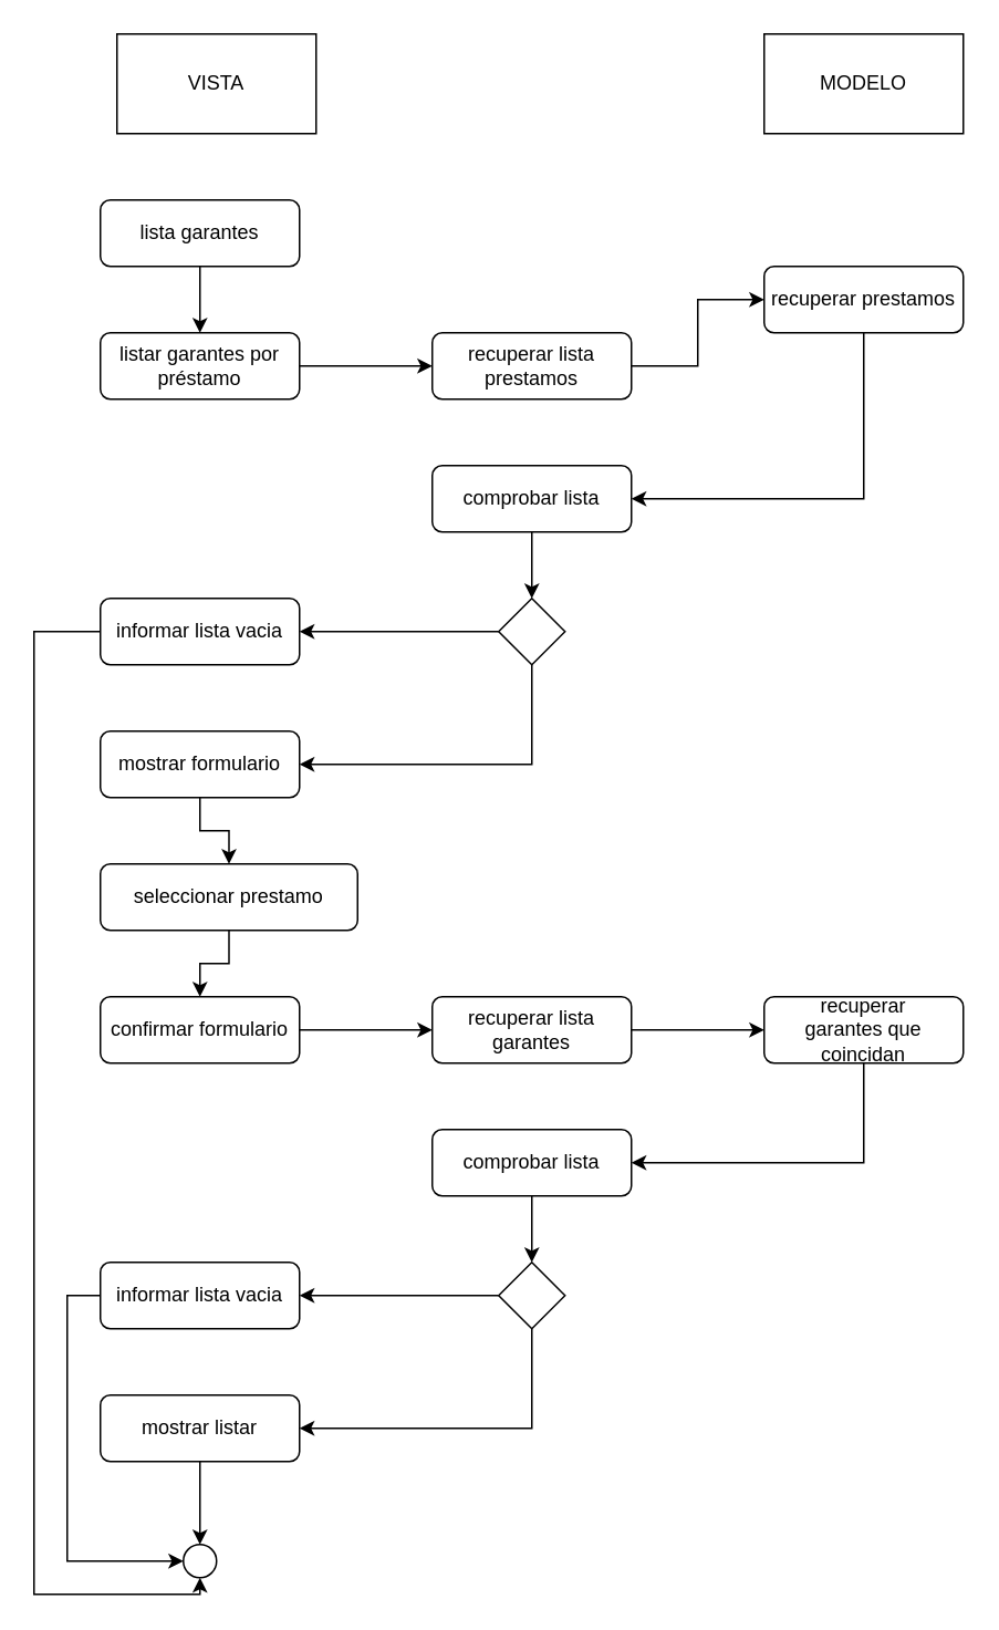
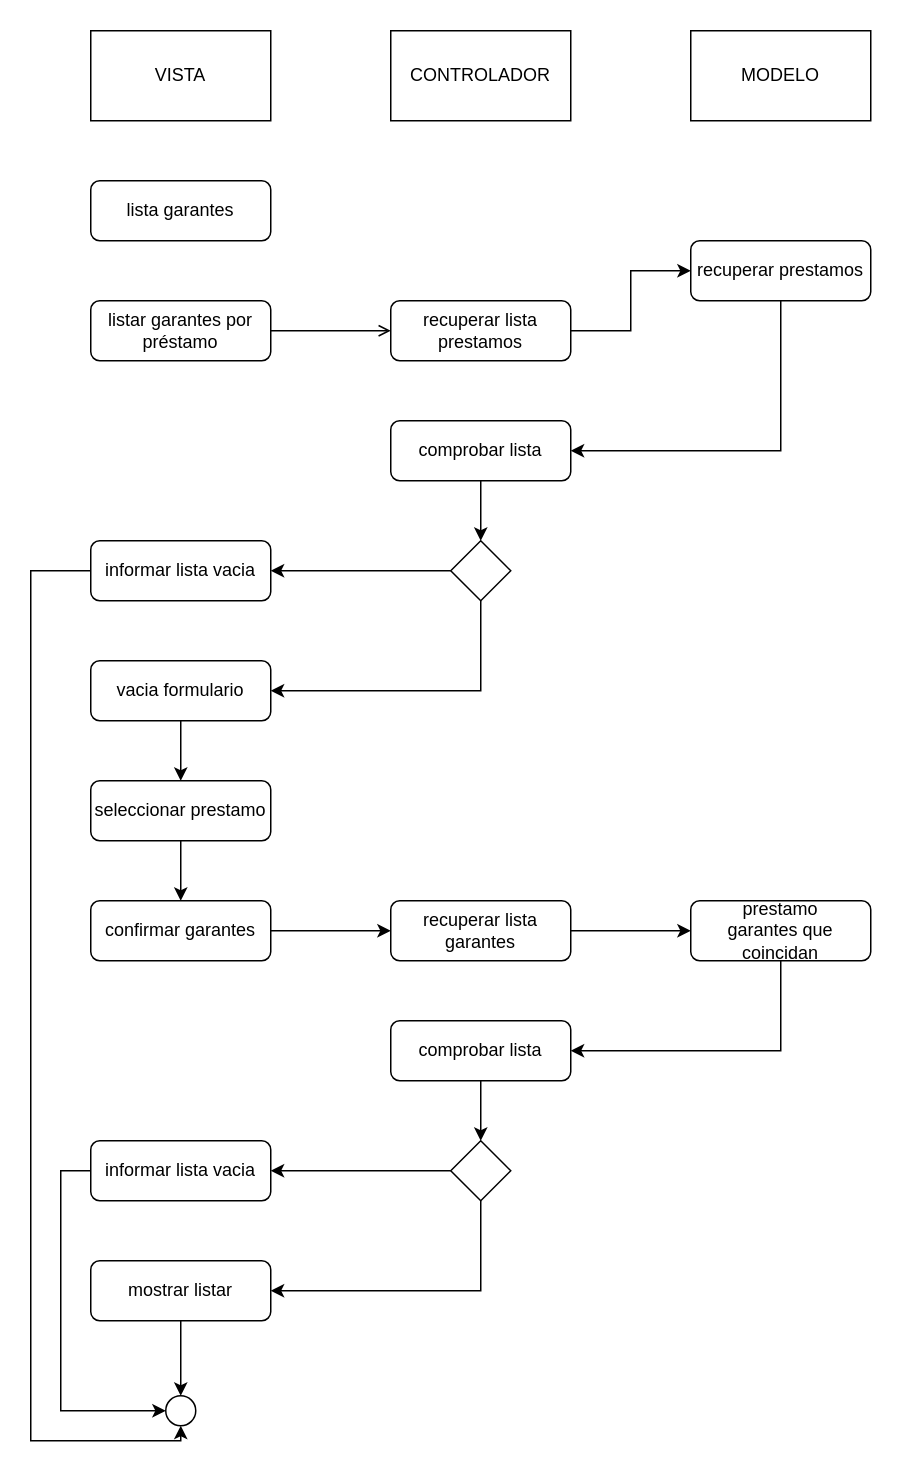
- <mxCell id="2" value="VISTA" style="rounded=0;whiteSpace=wrap;html=1;" vertex="1" parent="1"><mxGeometry x="70" y="20" width="120" height="60" as="geometry" /></mxCell>
+ <mxCell id="2" value="VISTA" style="rounded=0;whiteSpace=wrap;html=1;" vertex="1" parent="1"><mxGeometry x="60" y="20" width="120" height="60" as="geometry" /></mxCell>
+ <mxCell id="3" value="CONTROLADOR" style="rounded=0;whiteSpace=wrap;html=1;" vertex="1" parent="1"><mxGeometry x="260" y="20" width="120" height="60" as="geometry" /></mxCell>
- <mxCell id="6" style="edgeStyle=orthogonalEdgeStyle;rounded=0;orthogonalLoop=1;jettySize=auto;html=1;exitX=0.5;exitY=1;exitDx=0;exitDy=0;entryX=0.5;entryY=0;entryDx=0;entryDy=0;" edge="1" parent="1" source="7" target="9"><mxGeometry relative="1" as="geometry" /></mxCell>
- <mxCell id="8" style="edgeStyle=orthogonalEdgeStyle;rounded=0;orthogonalLoop=1;jettySize=auto;html=1;exitX=1;exitY=0.5;exitDx=0;exitDy=0;entryX=0;entryY=0.5;entryDx=0;entryDy=0;" edge="1" parent="1" source="9" target="30"><mxGeometry relative="1" as="geometry" /></mxCell>
+ <mxCell id="8" style="edgeStyle=orthogonalEdgeStyle;rounded=0;orthogonalLoop=1;jettySize=auto;html=1;exitX=1;exitY=0.5;exitDx=0;exitDy=0;entryX=0;entryY=0.5;entryDx=0;entryDy=0;endArrow=open;" edge="1" parent="1" source="9" target="30"><mxGeometry relative="1" as="geometry" /></mxCell>
- <mxCell id="24" value="mostrar formulario" style="rounded=1;whiteSpace=wrap;html=1;" vertex="1" parent="1"><mxGeometry x="60" y="440" width="120" height="40" as="geometry" /></mxCell>
+ <mxCell id="24" value="vacia formulario" style="rounded=1;whiteSpace=wrap;html=1;" vertex="1" parent="1"><mxGeometry x="60" y="440" width="120" height="40" as="geometry" /></mxCell>
- <mxCell id="26" value="seleccionar prestamo" style="rounded=1;whiteSpace=wrap;html=1;" vertex="1" parent="1"><mxGeometry x="60" y="520" width="155" height="40" as="geometry" /></mxCell>
+ <mxCell id="26" value="seleccionar prestamo" style="rounded=1;whiteSpace=wrap;html=1;" vertex="1" parent="1"><mxGeometry x="60" y="520" width="120" height="40" as="geometry" /></mxCell>
- <mxCell id="28" value="confirmar formulario" style="rounded=1;whiteSpace=wrap;html=1;" vertex="1" parent="1"><mxGeometry x="60" y="600" width="120" height="40" as="geometry" /></mxCell>
+ <mxCell id="28" value="confirmar garantes" style="rounded=1;whiteSpace=wrap;html=1;" vertex="1" parent="1"><mxGeometry x="60" y="600" width="120" height="40" as="geometry" /></mxCell>
- <mxCell id="13" value="recuperar garantes&amp;nbsp;que coincidan" style="rounded=1;whiteSpace=wrap;html=1;" vertex="1" parent="1"><mxGeometry x="460" y="600" width="120" height="40" as="geometry" /></mxCell>
+ <mxCell id="13" value="prestamo garantes&amp;nbsp;que coincidan" style="rounded=1;whiteSpace=wrap;html=1;" vertex="1" parent="1"><mxGeometry x="460" y="600" width="120" height="40" as="geometry" /></mxCell>
